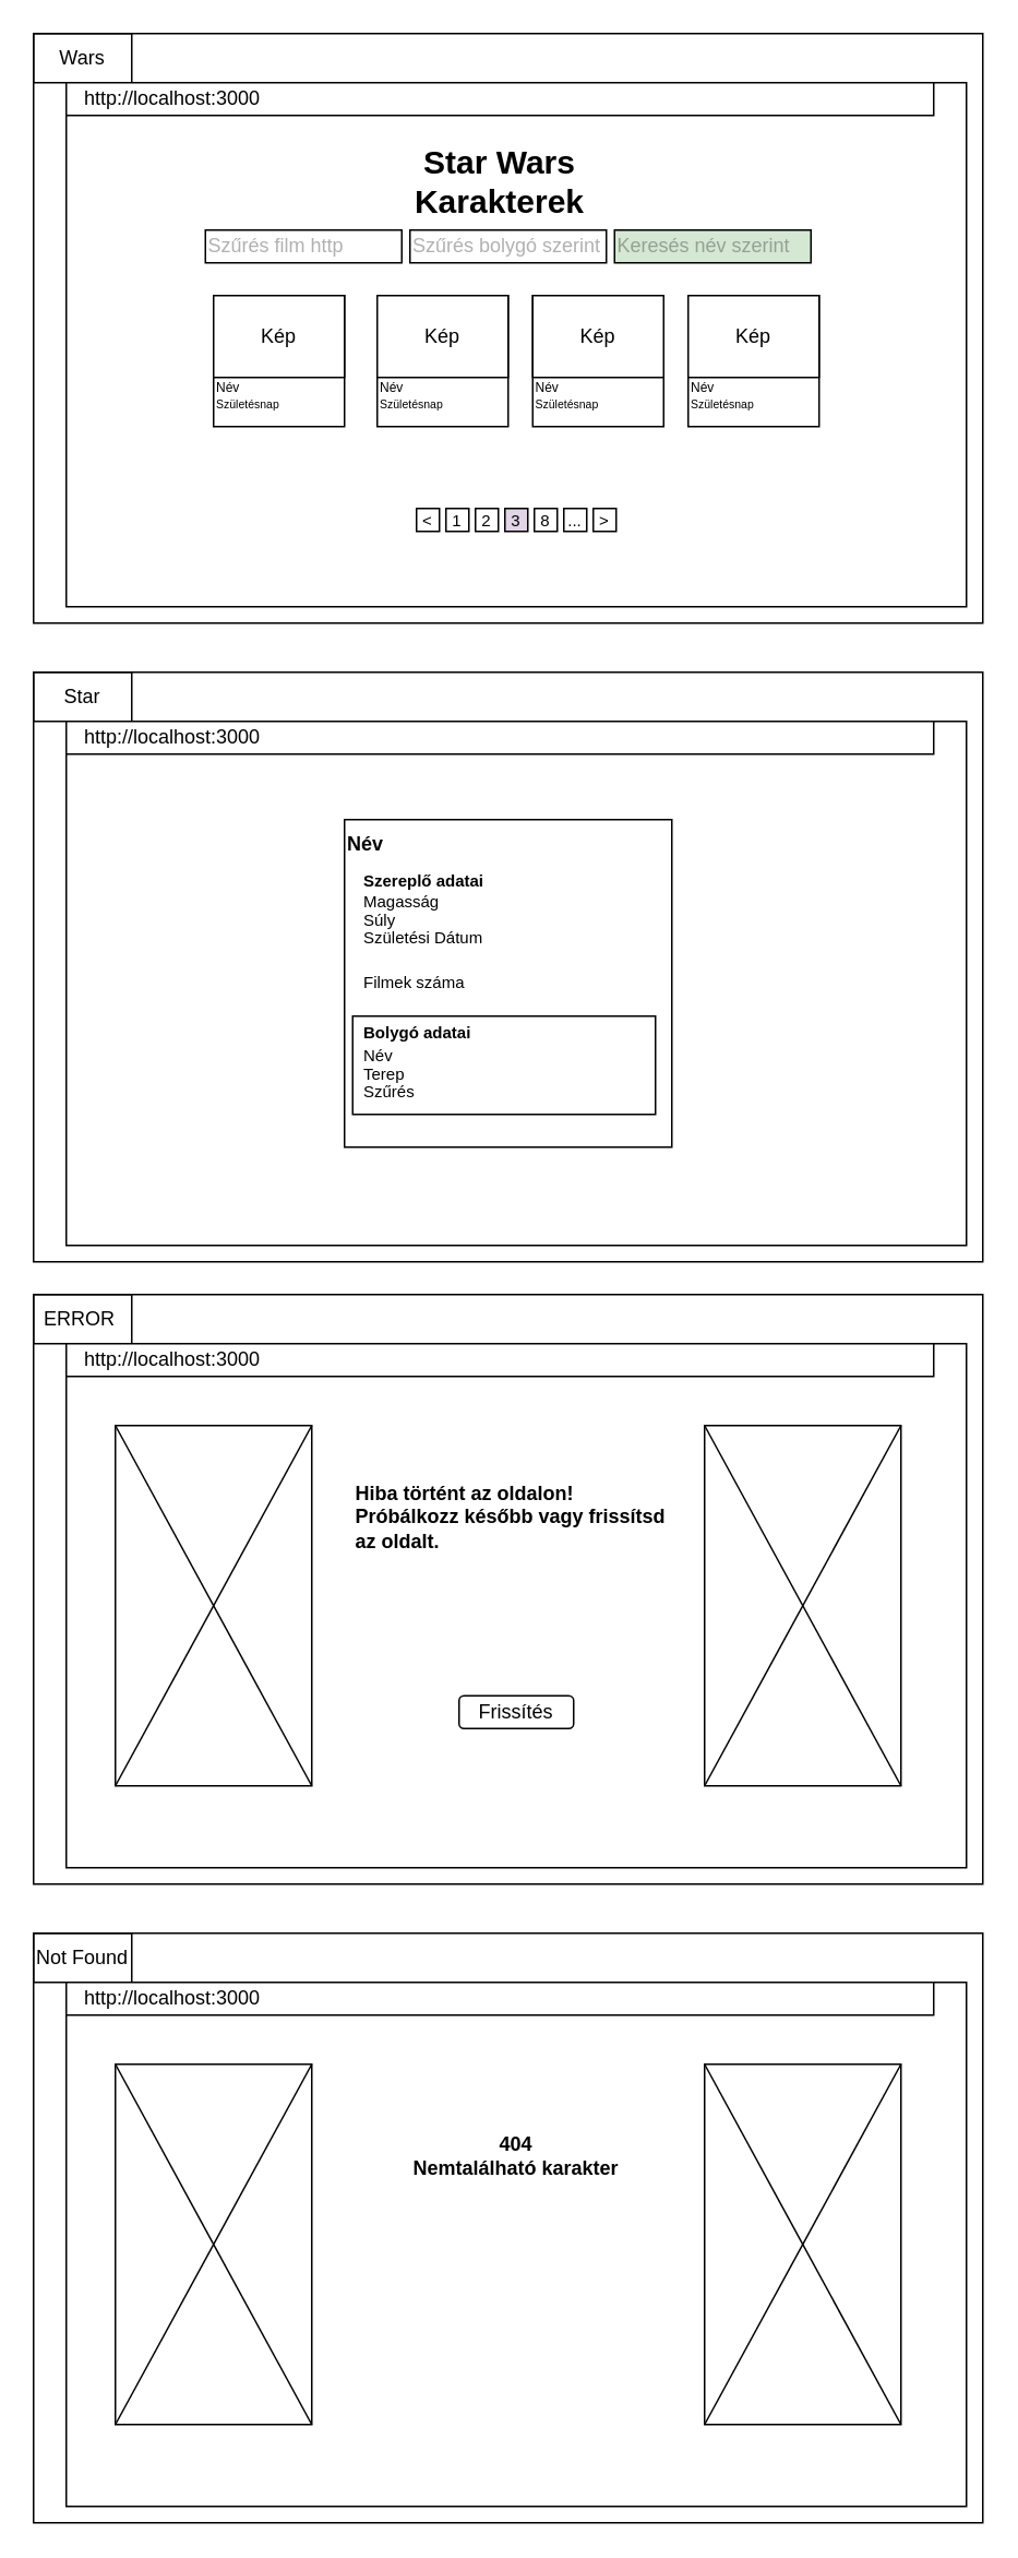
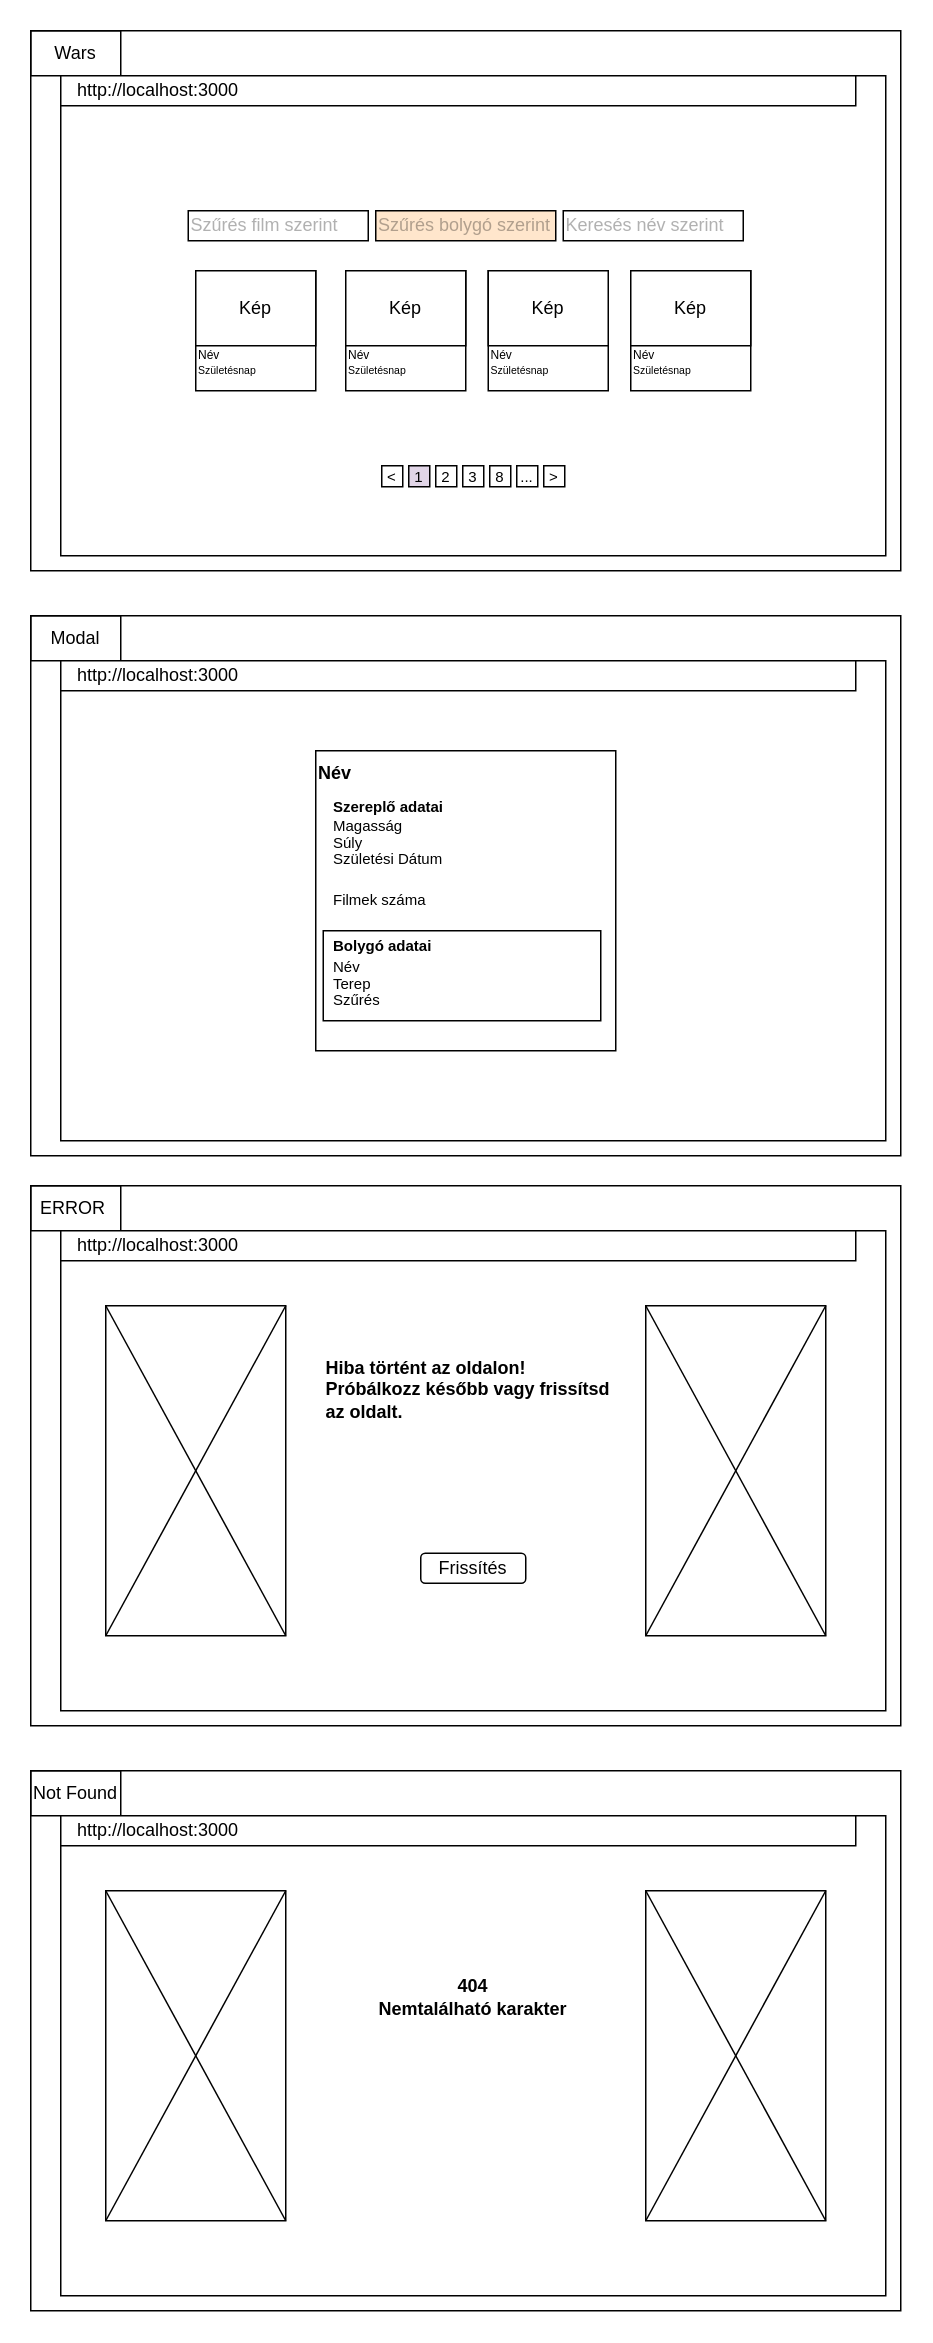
- <mxCell id="42" value="&lt;font style=&quot;font-size: 20px;&quot;&gt;&lt;b&gt;Star Wars &lt;br&gt;Karakterek&lt;/b&gt;&lt;/font&gt;" style="text;html=1;align=center;verticalAlign=middle;whiteSpace=wrap;rounded=0;" parent="1" vertex="1"><mxGeometry x="230" y="80" width="150" height="60" as="geometry" /></mxCell>
- <mxCell id="41" value="Szűrés film http" style="rounded=0;whiteSpace=wrap;html=1;textOpacity=30;align=left;" vertex="1" parent="2"><mxGeometry x="105" y="120" width="120" height="20" as="geometry" /></mxCell>
+ <mxCell id="41" value="Szűrés film szerint" style="rounded=0;whiteSpace=wrap;html=1;textOpacity=30;align=left;" vertex="1" parent="2"><mxGeometry x="105" y="120" width="120" height="20" as="geometry" /></mxCell>
- <mxCell id="40" value="Szűrés bolygó szerint" style="rounded=0;whiteSpace=wrap;html=1;textOpacity=30;align=left;" vertex="1" parent="2"><mxGeometry x="230" y="120" width="120" height="20" as="geometry" /></mxCell>
+ <mxCell id="40" value="Szűrés bolygó szerint" style="rounded=0;whiteSpace=wrap;html=1;textOpacity=30;align=left;fillColor=#ffe6cc;" vertex="1" parent="2"><mxGeometry x="230" y="120" width="120" height="20" as="geometry" /></mxCell>
- <mxCell id="8" value="Keresés név szerint" style="rounded=0;whiteSpace=wrap;html=1;textOpacity=30;align=left;fillColor=#d5e8d4;" parent="2" vertex="1"><mxGeometry x="355" y="120" width="120" height="20" as="geometry" /></mxCell>
+ <mxCell id="8" value="Keresés név szerint" style="rounded=0;whiteSpace=wrap;html=1;textOpacity=30;align=left;" parent="2" vertex="1"><mxGeometry x="355" y="120" width="120" height="20" as="geometry" /></mxCell>
- <mxCell id="39" value="&lt;font style=&quot;font-size: 10px;&quot;&gt;1&lt;/font&gt;" style="whiteSpace=wrap;html=1;aspect=fixed;imageWidth=24;" parent="28" vertex="1"><mxGeometry x="18" width="14" height="14" as="geometry" /></mxCell>
+ <mxCell id="39" value="&lt;font style=&quot;font-size: 10px;&quot;&gt;1&lt;/font&gt;" style="whiteSpace=wrap;html=1;aspect=fixed;imageWidth=24;fillColor=#e1d5e7;" parent="28" vertex="1"><mxGeometry x="18" width="14" height="14" as="geometry" /></mxCell>
- <mxCell id="33" value="&lt;font style=&quot;font-size: 10px;&quot;&gt;3&lt;/font&gt;" style="whiteSpace=wrap;html=1;aspect=fixed;imageWidth=24;fillColor=#e1d5e7;" parent="32" vertex="1"><mxGeometry width="14" height="14" as="geometry" /></mxCell>
+ <mxCell id="33" value="&lt;font style=&quot;font-size: 10px;&quot;&gt;3&lt;/font&gt;" style="whiteSpace=wrap;html=1;aspect=fixed;imageWidth=24;" parent="32" vertex="1"><mxGeometry width="14" height="14" as="geometry" /></mxCell>
- <mxCell id="51" value="Star" style="text;html=1;align=center;verticalAlign=middle;whiteSpace=wrap;rounded=0;strokeColor=default;" parent="49" vertex="1"><mxGeometry width="60" height="30" as="geometry" /></mxCell>
+ <mxCell id="51" value="Modal" style="text;html=1;align=center;verticalAlign=middle;whiteSpace=wrap;rounded=0;strokeColor=default;" parent="49" vertex="1"><mxGeometry width="60" height="30" as="geometry" /></mxCell>
- <mxCell id="87" value="404&lt;br&gt;Nemtalálható karakter" style="text;html=1;align=center;verticalAlign=middle;whiteSpace=wrap;rounded=0;fontStyle=1" vertex="1" parent="81"><mxGeometry x="195" y="106" width="200" height="60" as="geometry" /></mxCell>
+ <mxCell id="87" value="404&lt;br&gt;Nemtalálható karakter" style="text;html=1;align=center;verticalAlign=middle;whiteSpace=wrap;rounded=0;fontStyle=1" vertex="1" parent="81"><mxGeometry x="195" y="121" width="200" height="60" as="geometry" /></mxCell>
